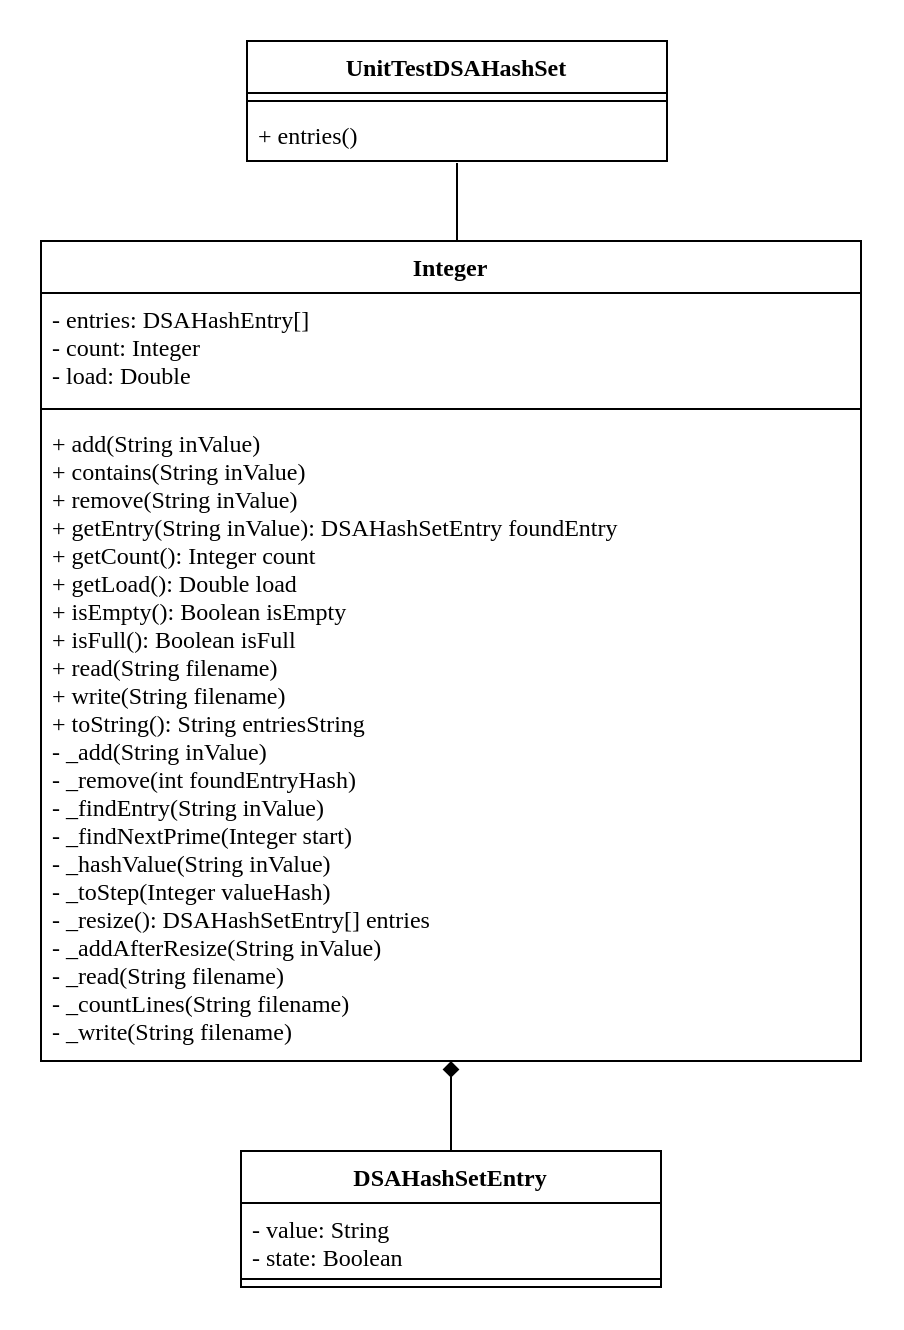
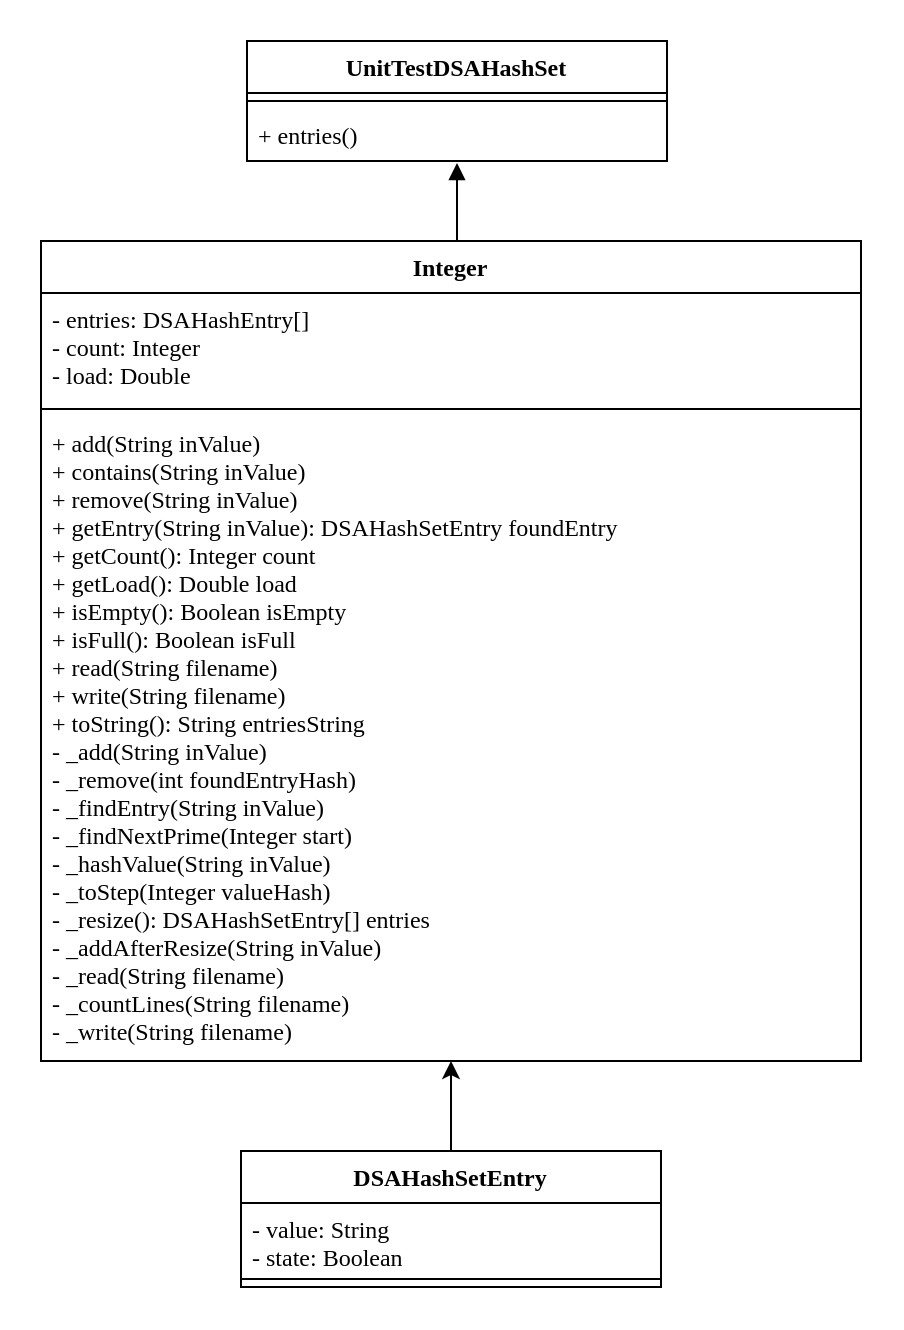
- <mxCell id="2" style="edgeStyle=orthogonalEdgeStyle;rounded=0;orthogonalLoop=1;jettySize=auto;html=1;exitX=0.5;exitY=0;exitDx=0;exitDy=0;entryX=0.5;entryY=1.038;entryDx=0;entryDy=0;entryPerimeter=0;endArrow=none;endFill=1;fontFamily=Fira Code;" parent="1" source="6" target="5" edge="1"><mxGeometry relative="1" as="geometry" /></mxCell>
+ <mxCell id="2" style="edgeStyle=orthogonalEdgeStyle;rounded=0;orthogonalLoop=1;jettySize=auto;html=1;exitX=0.5;exitY=0;exitDx=0;exitDy=0;entryX=0.5;entryY=1.038;entryDx=0;entryDy=0;entryPerimeter=0;endArrow=block;endFill=1;fontFamily=Fira Code;" parent="1" source="6" target="5" edge="1"><mxGeometry relative="1" as="geometry" /></mxCell>
- <mxCell id="10" style="edgeStyle=orthogonalEdgeStyle;rounded=0;orthogonalLoop=1;jettySize=auto;html=1;exitX=0.5;exitY=0;exitDx=0;exitDy=0;entryX=0.5;entryY=1;entryDx=0;entryDy=0;endArrow=diamond;endFill=1;" edge="1" parent="1" source="11" target="6"><mxGeometry relative="1" as="geometry" /></mxCell>
+ <mxCell id="10" style="edgeStyle=orthogonalEdgeStyle;rounded=0;orthogonalLoop=1;jettySize=auto;html=1;exitX=0.5;exitY=0;exitDx=0;exitDy=0;entryX=0.5;entryY=1;entryDx=0;entryDy=0;endArrow=classic;endFill=1;" edge="1" parent="1" source="11" target="6"><mxGeometry relative="1" as="geometry" /></mxCell>
